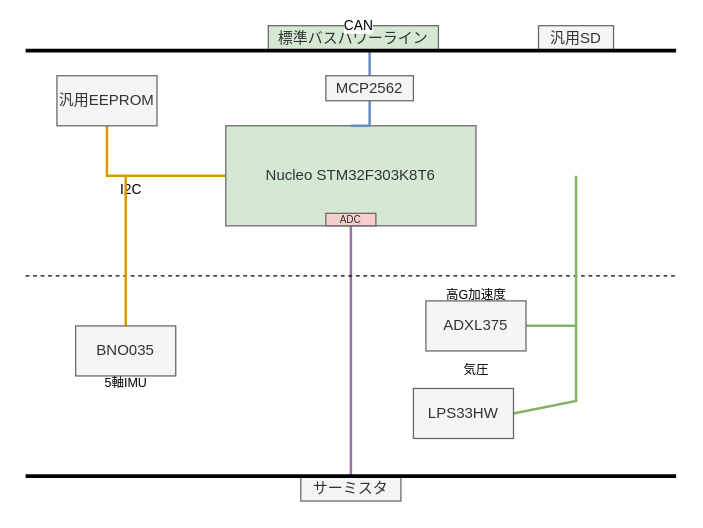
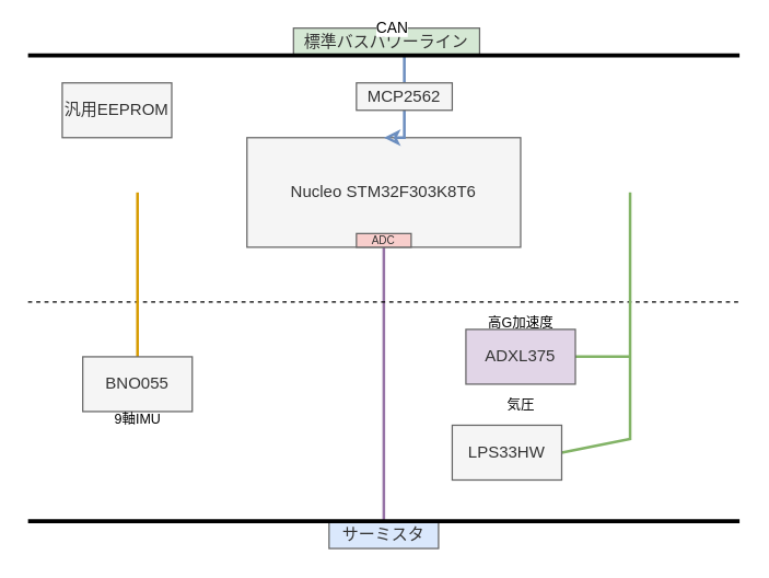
- <mxCell id="11" value="汎用SD" style="rounded=0;whiteSpace=wrap;html=1;fillColor=#f5f5f5;fontColor=#333333;strokeColor=#666666;" parent="1" vertex="1"><mxGeometry x="430" y="20" width="60" height="20" as="geometry" /></mxCell>
- <mxCell id="7" value="" style="edgeStyle=orthogonalEdgeStyle;rounded=0;orthogonalLoop=1;jettySize=auto;html=1;endArrow=none;endFill=0;fillColor=#dae8fc;strokeColor=#6c8ebf;strokeWidth=2;" parent="1" source="9" target="6" edge="1"><mxGeometry relative="1" as="geometry" /></mxCell>
+ <mxCell id="7" value="" style="edgeStyle=orthogonalEdgeStyle;rounded=0;orthogonalLoop=1;jettySize=auto;html=1;endArrow=classic;endFill=0;fillColor=#dae8fc;strokeColor=#6c8ebf;strokeWidth=2;" parent="1" source="9" target="6" edge="1"><mxGeometry relative="1" as="geometry" /></mxCell>
- <mxCell id="4" style="edgeStyle=orthogonalEdgeStyle;rounded=0;orthogonalLoop=1;jettySize=auto;html=1;entryX=0.5;entryY=1;entryDx=0;entryDy=0;endArrow=none;endFill=0;strokeWidth=2;fillColor=#ffe6cc;strokeColor=#d79b00;" parent="1" source="6" target="10" edge="1"><mxGeometry relative="1" as="geometry" /></mxCell>
- <mxCell id="5" value="I2C" style="edgeLabel;html=1;align=center;verticalAlign=middle;resizable=0;points=[];" parent="4" vertex="1" connectable="0"><mxGeometry x="-0.022" relative="1" as="geometry"><mxPoint x="-11" y="10" as="offset" /></mxGeometry></mxCell>
- <mxCell id="6" value="Nucleo STM32F303K8T6" style="rounded=0;whiteSpace=wrap;html=1;fillColor=#d5e8d4;fontColor=#333333;strokeColor=#666666;" parent="1" vertex="1"><mxGeometry x="180" y="100" width="200" height="80" as="geometry" /></mxCell>
+ <mxCell id="6" value="Nucleo STM32F303K8T6" style="rounded=0;whiteSpace=wrap;html=1;fillColor=#f5f5f5;fontColor=#333333;strokeColor=#666666;" parent="1" vertex="1"><mxGeometry x="180" y="100" width="200" height="80" as="geometry" /></mxCell>
- <mxCell id="19" value="ADXL375" style="rounded=0;whiteSpace=wrap;html=1;fillColor=#f5f5f5;fontColor=#333333;strokeColor=#666666;" parent="1" vertex="1"><mxGeometry x="340" y="240" width="80" height="40" as="geometry" /></mxCell>
+ <mxCell id="19" value="ADXL375" style="rounded=0;whiteSpace=wrap;html=1;fillColor=#e1d5e7;fontColor=#333333;strokeColor=#666666;" parent="1" vertex="1"><mxGeometry x="340" y="240" width="80" height="40" as="geometry" /></mxCell>
- <mxCell id="18" value="BNO035" style="rounded=0;whiteSpace=wrap;html=1;fillColor=#f5f5f5;strokeColor=#666666;fontColor=#333333;" parent="1" vertex="1"><mxGeometry x="60" y="260" width="80" height="40" as="geometry" /></mxCell>
+ <mxCell id="18" value="BNO055" style="rounded=0;whiteSpace=wrap;html=1;fillColor=#f5f5f5;strokeColor=#666666;fontColor=#333333;" parent="1" vertex="1"><mxGeometry x="60" y="260" width="80" height="40" as="geometry" /></mxCell>
- <mxCell id="21" value="5軸IMU" style="text;html=1;strokeColor=none;fillColor=none;align=center;verticalAlign=middle;whiteSpace=wrap;rounded=0;fontSize=10;" parent="1" vertex="1"><mxGeometry x="53.75" y="300" width="92.5" height="10" as="geometry" /></mxCell>
+ <mxCell id="21" value="9軸IMU" style="text;html=1;strokeColor=none;fillColor=none;align=center;verticalAlign=middle;whiteSpace=wrap;rounded=0;fontSize=10;" parent="1" vertex="1"><mxGeometry x="53.75" y="300" width="92.5" height="10" as="geometry" /></mxCell>
- <mxCell id="23" value="サーミスタ" style="rounded=0;whiteSpace=wrap;html=1;fillColor=#f5f5f5;fontColor=#333333;strokeColor=#666666;" vertex="1" parent="1"><mxGeometry x="240" y="380" width="80" height="20" as="geometry" /></mxCell>
+ <mxCell id="23" value="サーミスタ" style="rounded=0;whiteSpace=wrap;html=1;fillColor=#dae8fc;fontColor=#333333;strokeColor=#666666;" vertex="1" parent="1"><mxGeometry x="240" y="380" width="80" height="20" as="geometry" /></mxCell>
